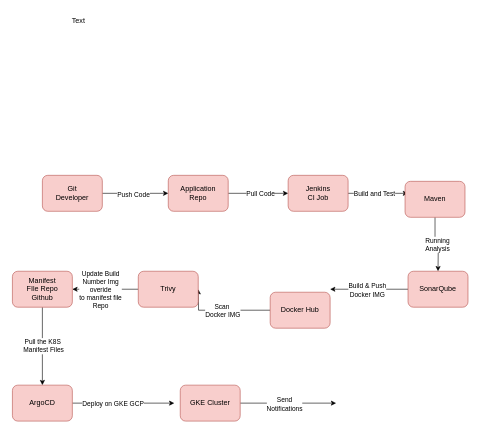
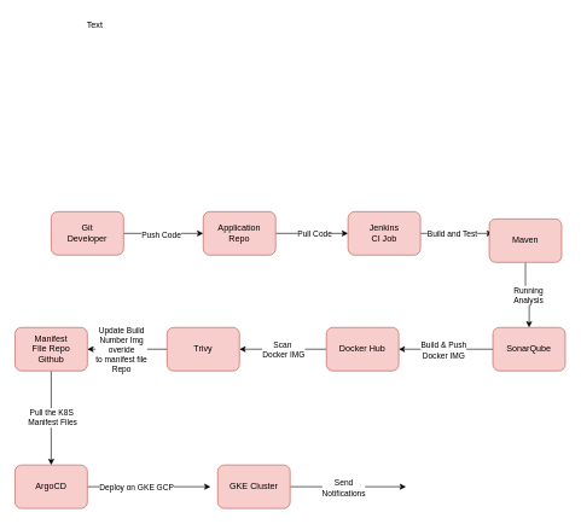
- <mxCell id="20" value="Docker Hub" style="rounded=1;whiteSpace=wrap;html=1;fillColor=#f8cecc;strokeColor=#b85450;" vertex="1" parent="2"><mxGeometry x="430" y="195" width="100" height="60" as="geometry" /></mxCell>
+ <mxCell id="20" value="Docker Hub" style="rounded=1;whiteSpace=wrap;html=1;fillColor=#f8cecc;strokeColor=#b85450;" vertex="1" parent="2"><mxGeometry x="430" y="160" width="100" height="60" as="geometry" /></mxCell>
